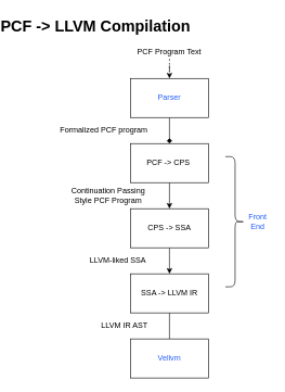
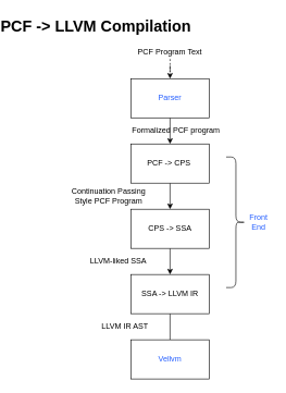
- <mxCell id="15" value="Formalized PCF program&amp;nbsp;" style="text;html=1;strokeColor=none;fillColor=none;align=center;verticalAlign=middle;whiteSpace=wrap;rounded=0;" parent="1" vertex="1"><mxGeometry x="20" y="190" width="210" height="20" as="geometry" /></mxCell>
+ <mxCell id="15" value="Formalized PCF program&amp;nbsp;" style="text;html=1;strokeColor=none;fillColor=none;align=center;verticalAlign=middle;whiteSpace=wrap;rounded=0;" parent="1" vertex="1"><mxGeometry x="130" y="190" width="210" height="20" as="geometry" /></mxCell>
- <mxCell id="2" value="" style="edgeStyle=orthogonalEdgeStyle;rounded=0;orthogonalLoop=1;jettySize=auto;html=1;endArrow=diamond;" parent="1" source="3" target="5" edge="1"><mxGeometry relative="1" as="geometry" /></mxCell>
+ <mxCell id="2" value="" style="edgeStyle=orthogonalEdgeStyle;rounded=0;orthogonalLoop=1;jettySize=auto;html=1;" parent="1" source="3" target="5" edge="1"><mxGeometry relative="1" as="geometry" /></mxCell>
